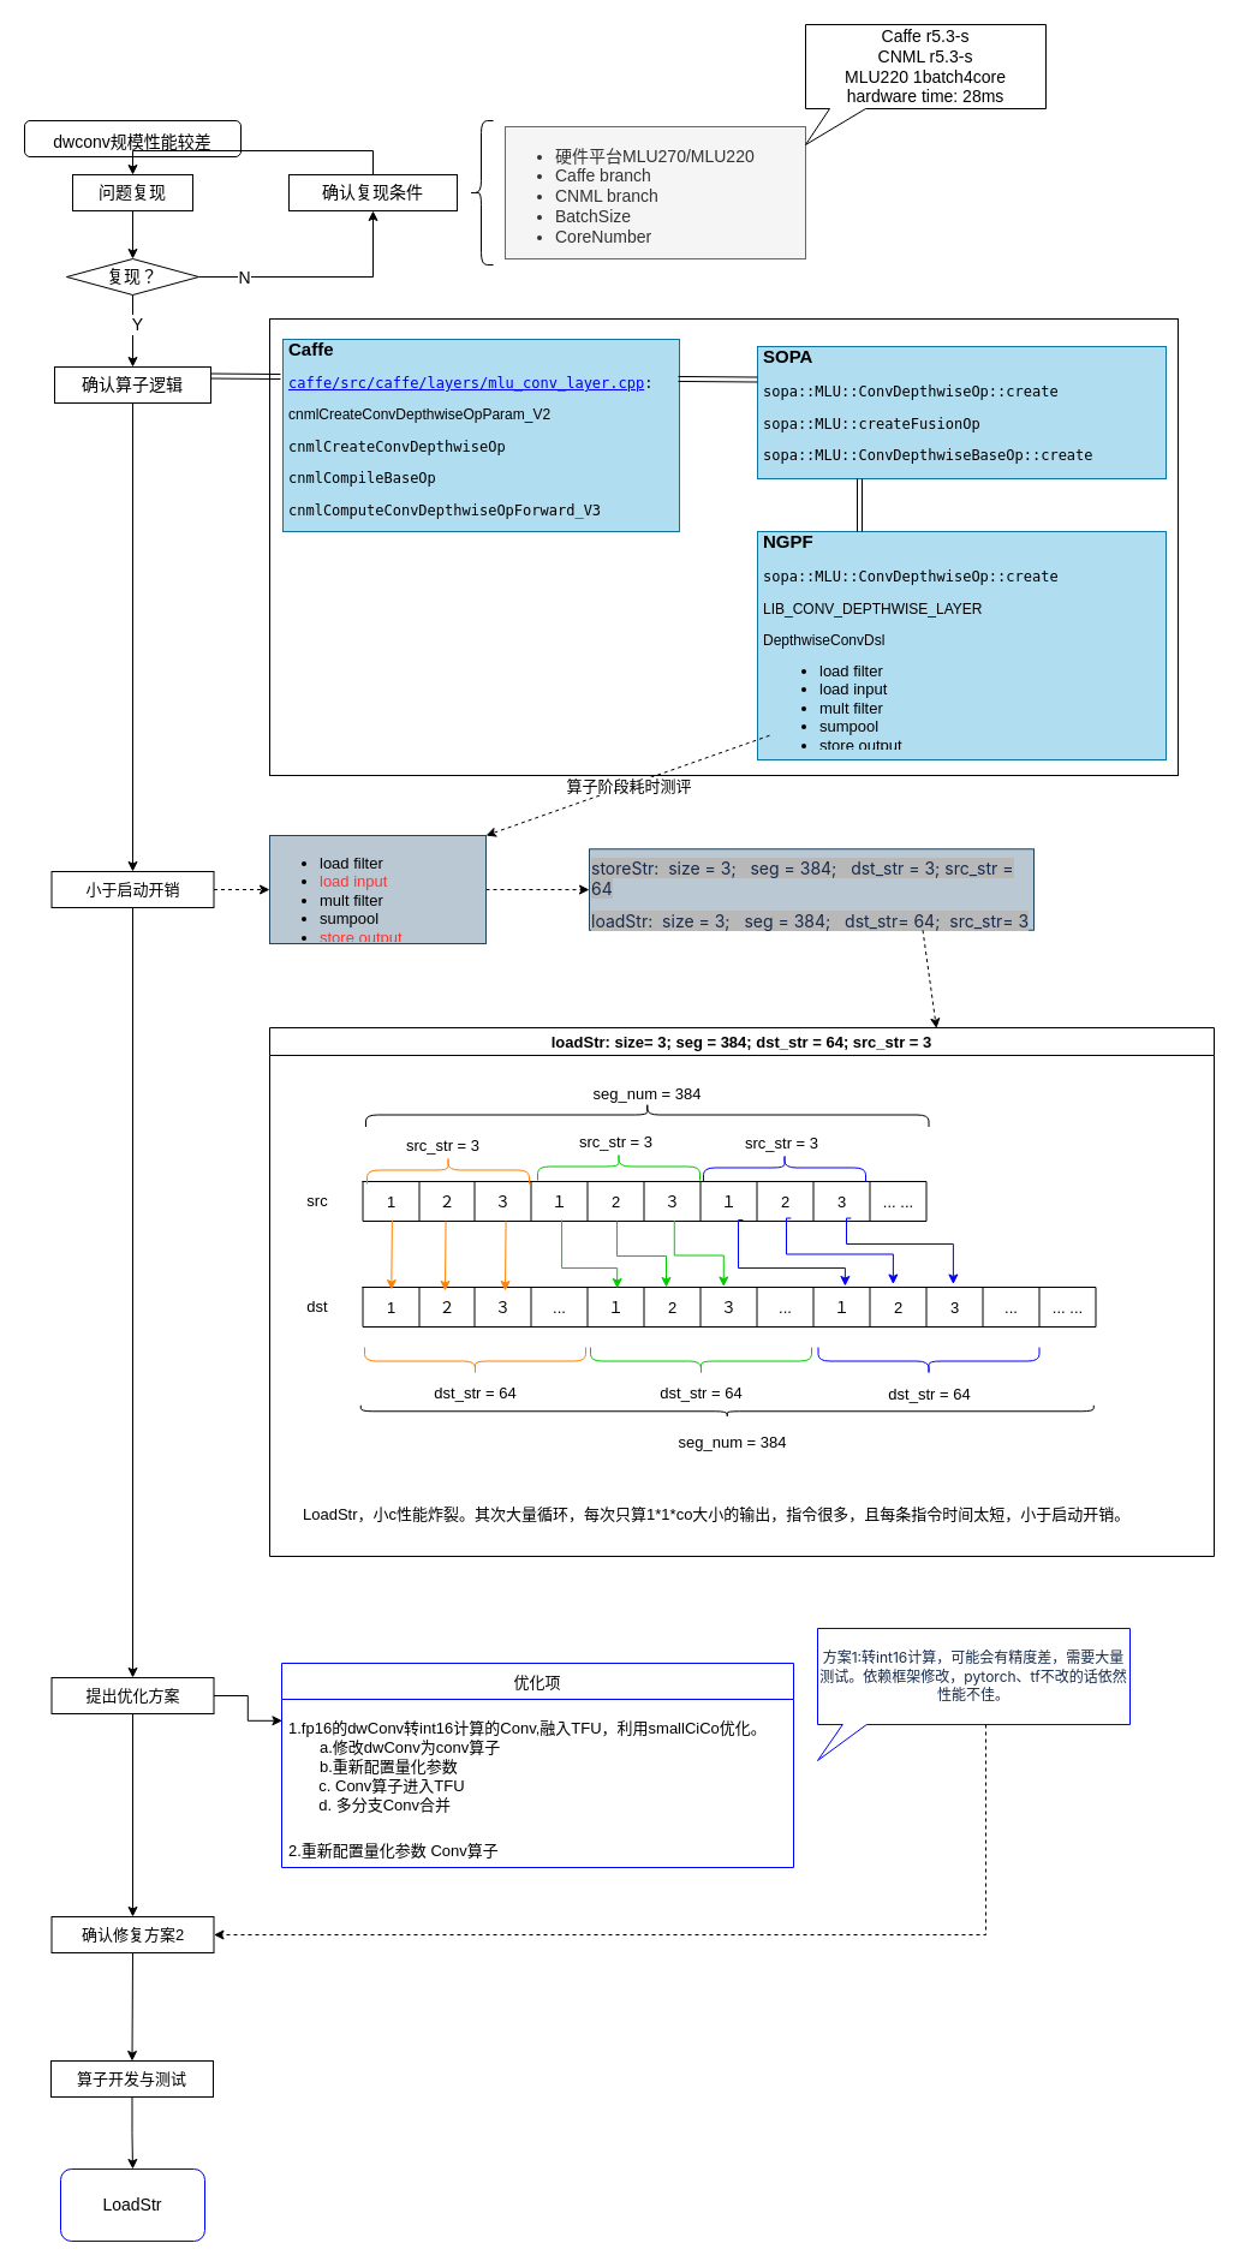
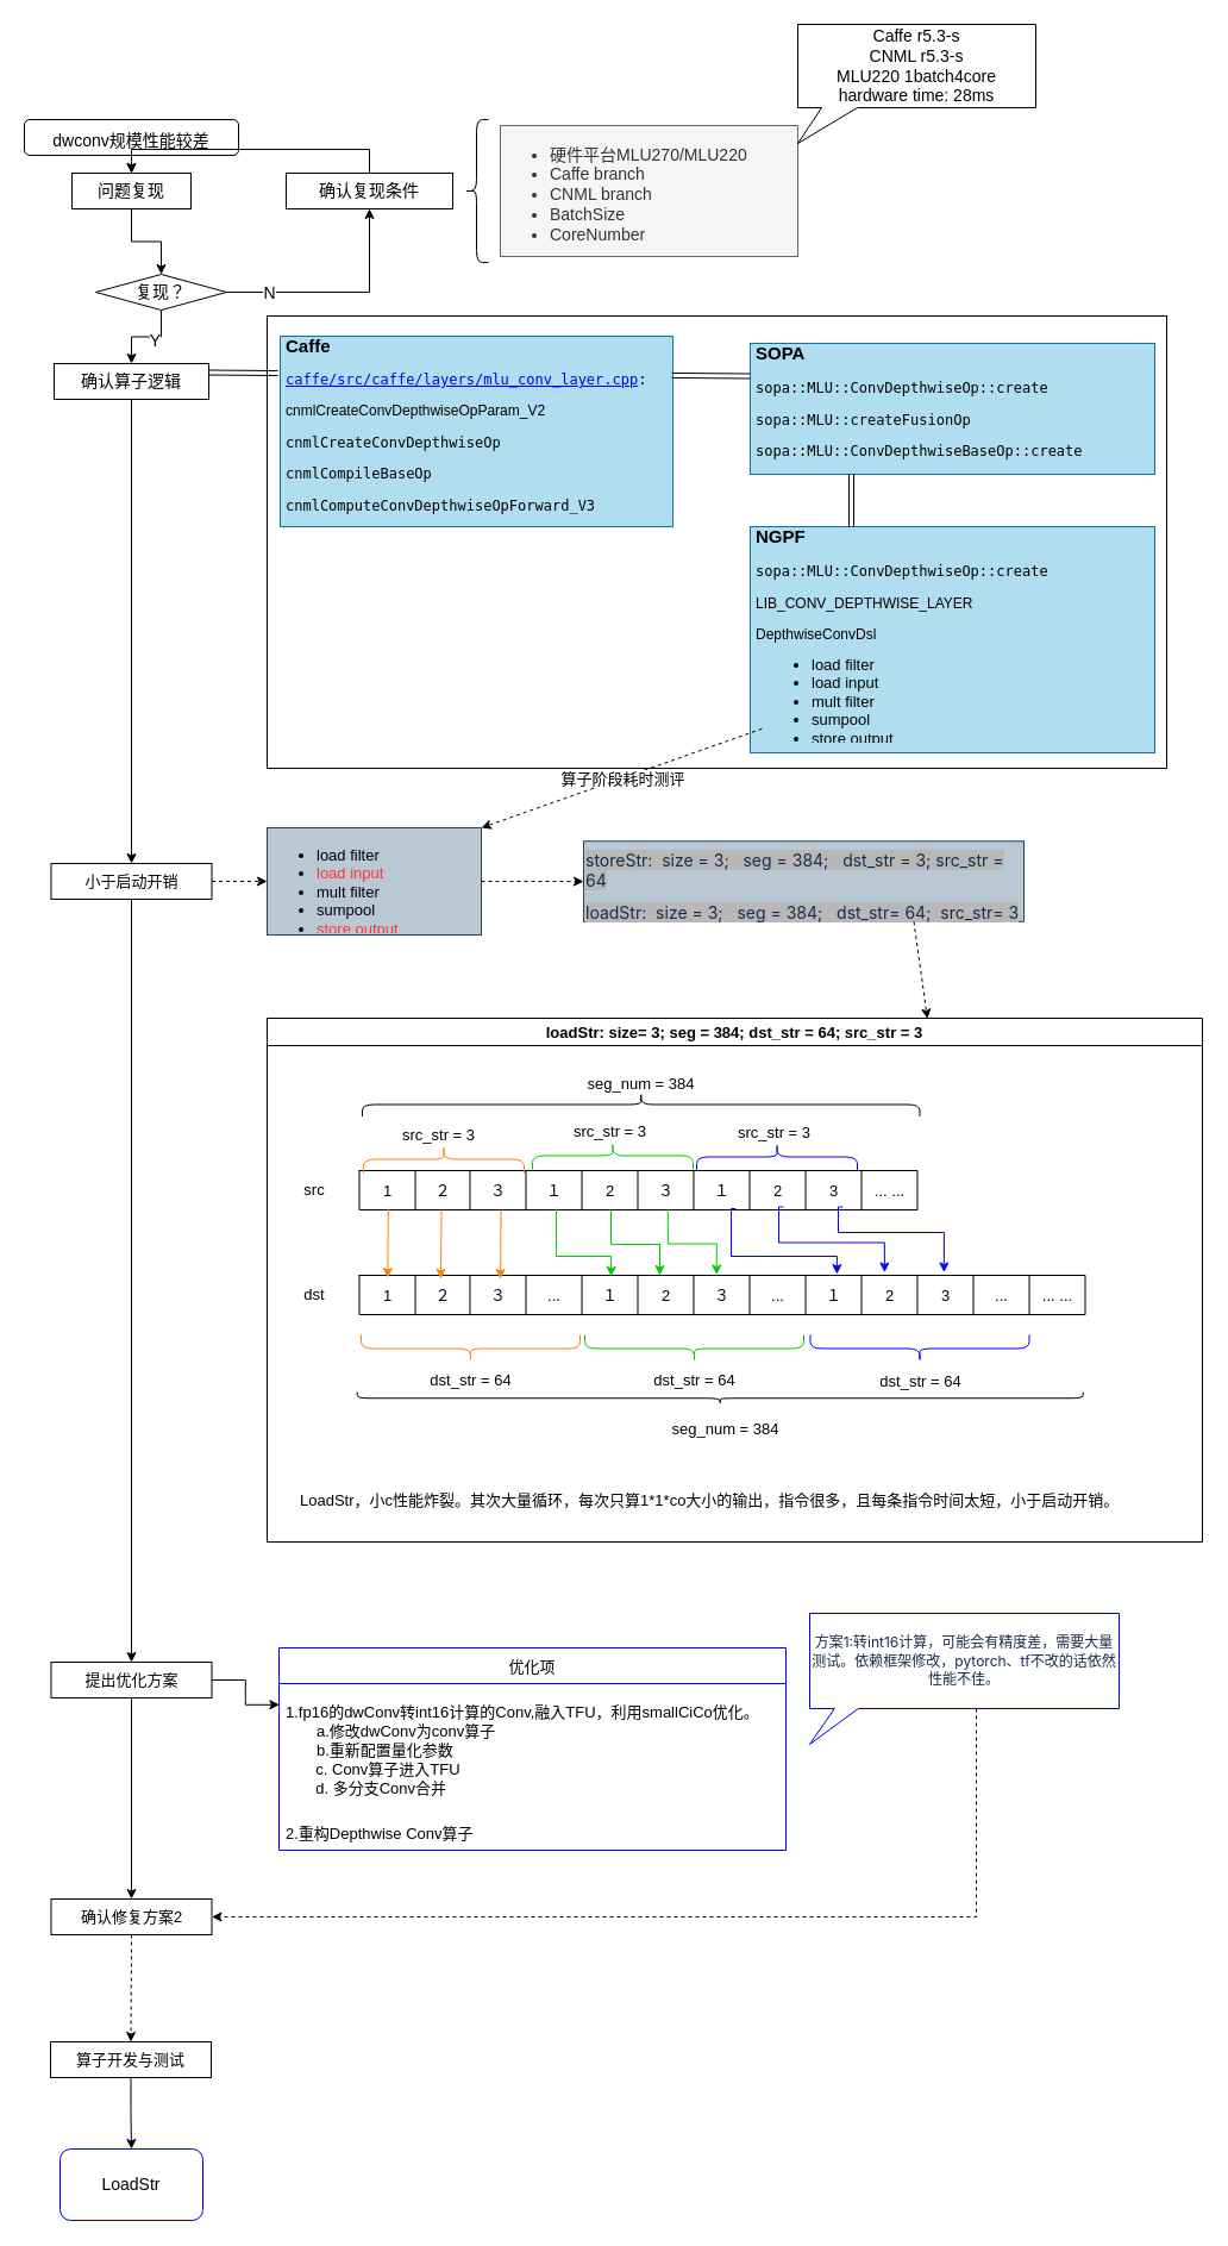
+ <mxCell id="2" style="edgeStyle=orthogonalEdgeStyle;rounded=0;orthogonalLoop=1;jettySize=auto;html=1;exitX=0.5;exitY=1;exitDx=0;exitDy=0;fontSize=14;" edge="1" parent="1" source="3" target="5"><mxGeometry relative="1" as="geometry" /></mxCell>
- <mxCell id="10" value="复现？" style="rhombus;whiteSpace=wrap;html=1;fontSize=14;" vertex="1" parent="1"><mxGeometry x="55" y="215" width="110" height="30" as="geometry" /></mxCell>
+ <mxCell id="10" value="复现？" style="rhombus;whiteSpace=wrap;html=1;fontSize=14;" vertex="1" parent="1"><mxGeometry x="80" y="230" width="110" height="30" as="geometry" /></mxCell>
- <mxCell id="99" value="2.重新配置量化参数 Conv算子" style="text;strokeColor=none;fillColor=none;align=left;verticalAlign=middle;spacingLeft=4;spacingRight=4;overflow=hidden;points=[[0,0.5],[1,0.5]];portConstraint=eastwest;rotatable=0;labelBackgroundColor=#FFFFFF;fontSize=13;fontColor=#000000;fontStyle=0" vertex="1" parent="97"><mxGeometry y="140" width="426" height="30" as="geometry" /></mxCell>
+ <mxCell id="99" value="2.重构Depthwise Conv算子" style="text;strokeColor=none;fillColor=none;align=left;verticalAlign=middle;spacingLeft=4;spacingRight=4;overflow=hidden;points=[[0,0.5],[1,0.5]];portConstraint=eastwest;rotatable=0;labelBackgroundColor=#FFFFFF;fontSize=13;fontColor=#000000;fontStyle=0" vertex="1" parent="97"><mxGeometry y="140" width="426" height="30" as="geometry" /></mxCell>
- <mxCell id="104" value="" style="endArrow=classic;html=1;rounded=0;strokeColor=#000000;fontSize=12;fontColor=#000000;exitX=0.5;exitY=1;exitDx=0;exitDy=0;entryX=0.5;entryY=0;entryDx=0;entryDy=0;" edge="1" parent="1" source="100" target="103"><mxGeometry width="50" height="50" relative="1" as="geometry"><mxPoint x="180" y="2025" as="sourcePoint" /><mxPoint x="230" y="1975" as="targetPoint" /></mxGeometry></mxCell>
+ <mxCell id="104" value="" style="endArrow=classic;html=1;rounded=0;strokeColor=#000000;fontSize=12;fontColor=#000000;exitX=0.5;exitY=1;exitDx=0;exitDy=0;entryX=0.5;entryY=0;entryDx=0;entryDy=0;dashed=1;" edge="1" parent="1" source="100" target="103"><mxGeometry width="50" height="50" relative="1" as="geometry"><mxPoint x="180" y="2025" as="sourcePoint" /><mxPoint x="230" y="1975" as="targetPoint" /></mxGeometry></mxCell>
